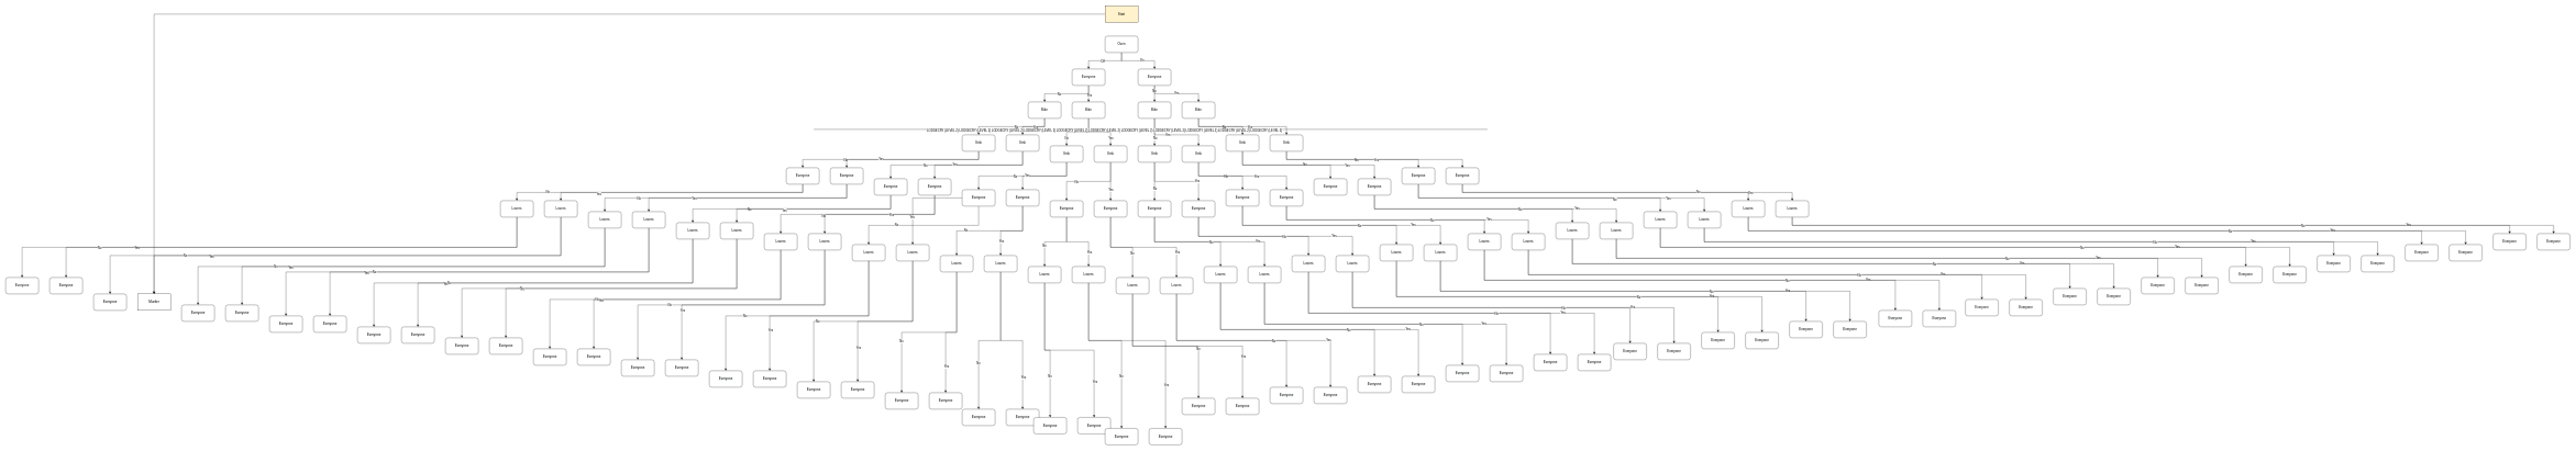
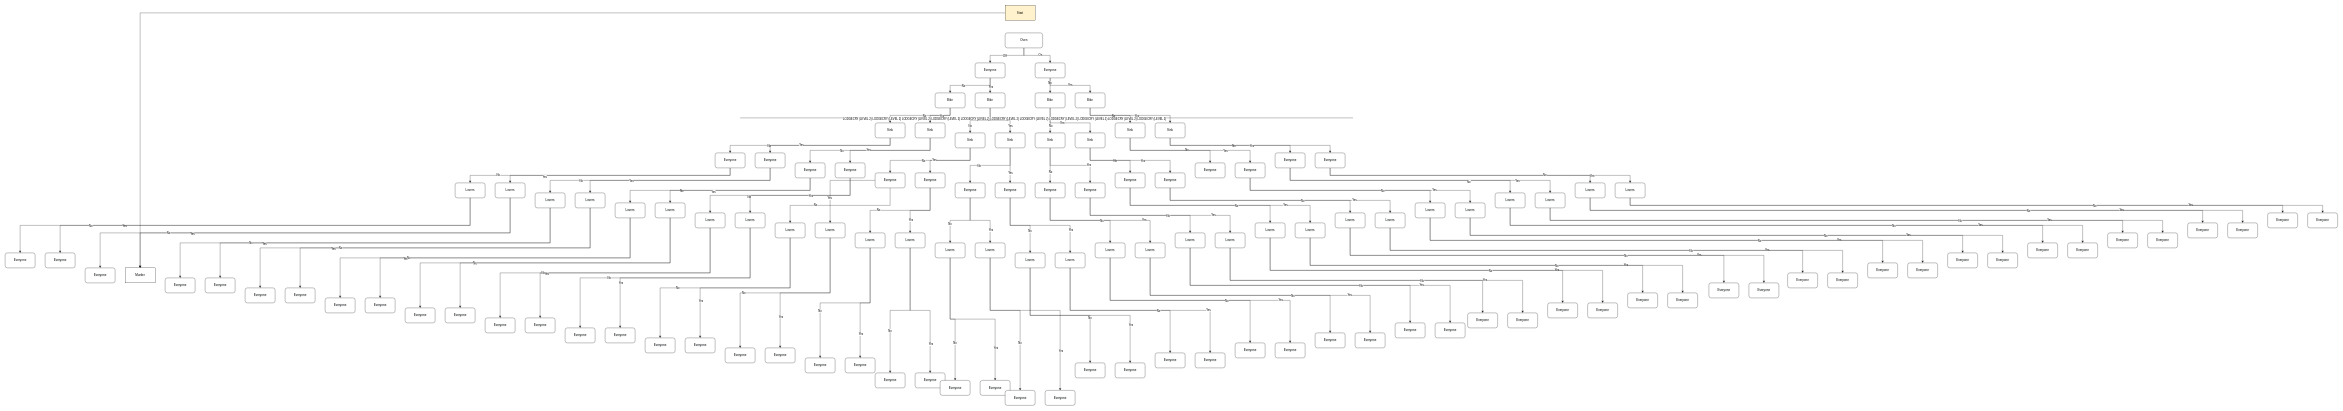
- <mxCell id="8" value="Oven" style="rounded=1;whiteSpace=wrap;html=1;" parent="1" vertex="1"><mxGeometry x="4020" y="130" width="120" height="60" as="geometry" /></mxCell>
+ <mxCell id="8" value="Oven" style="rounded=1;whiteSpace=wrap;html=1;" parent="1" vertex="1"><mxGeometry x="4020" y="130" width="150" height="60" as="geometry" /></mxCell>
